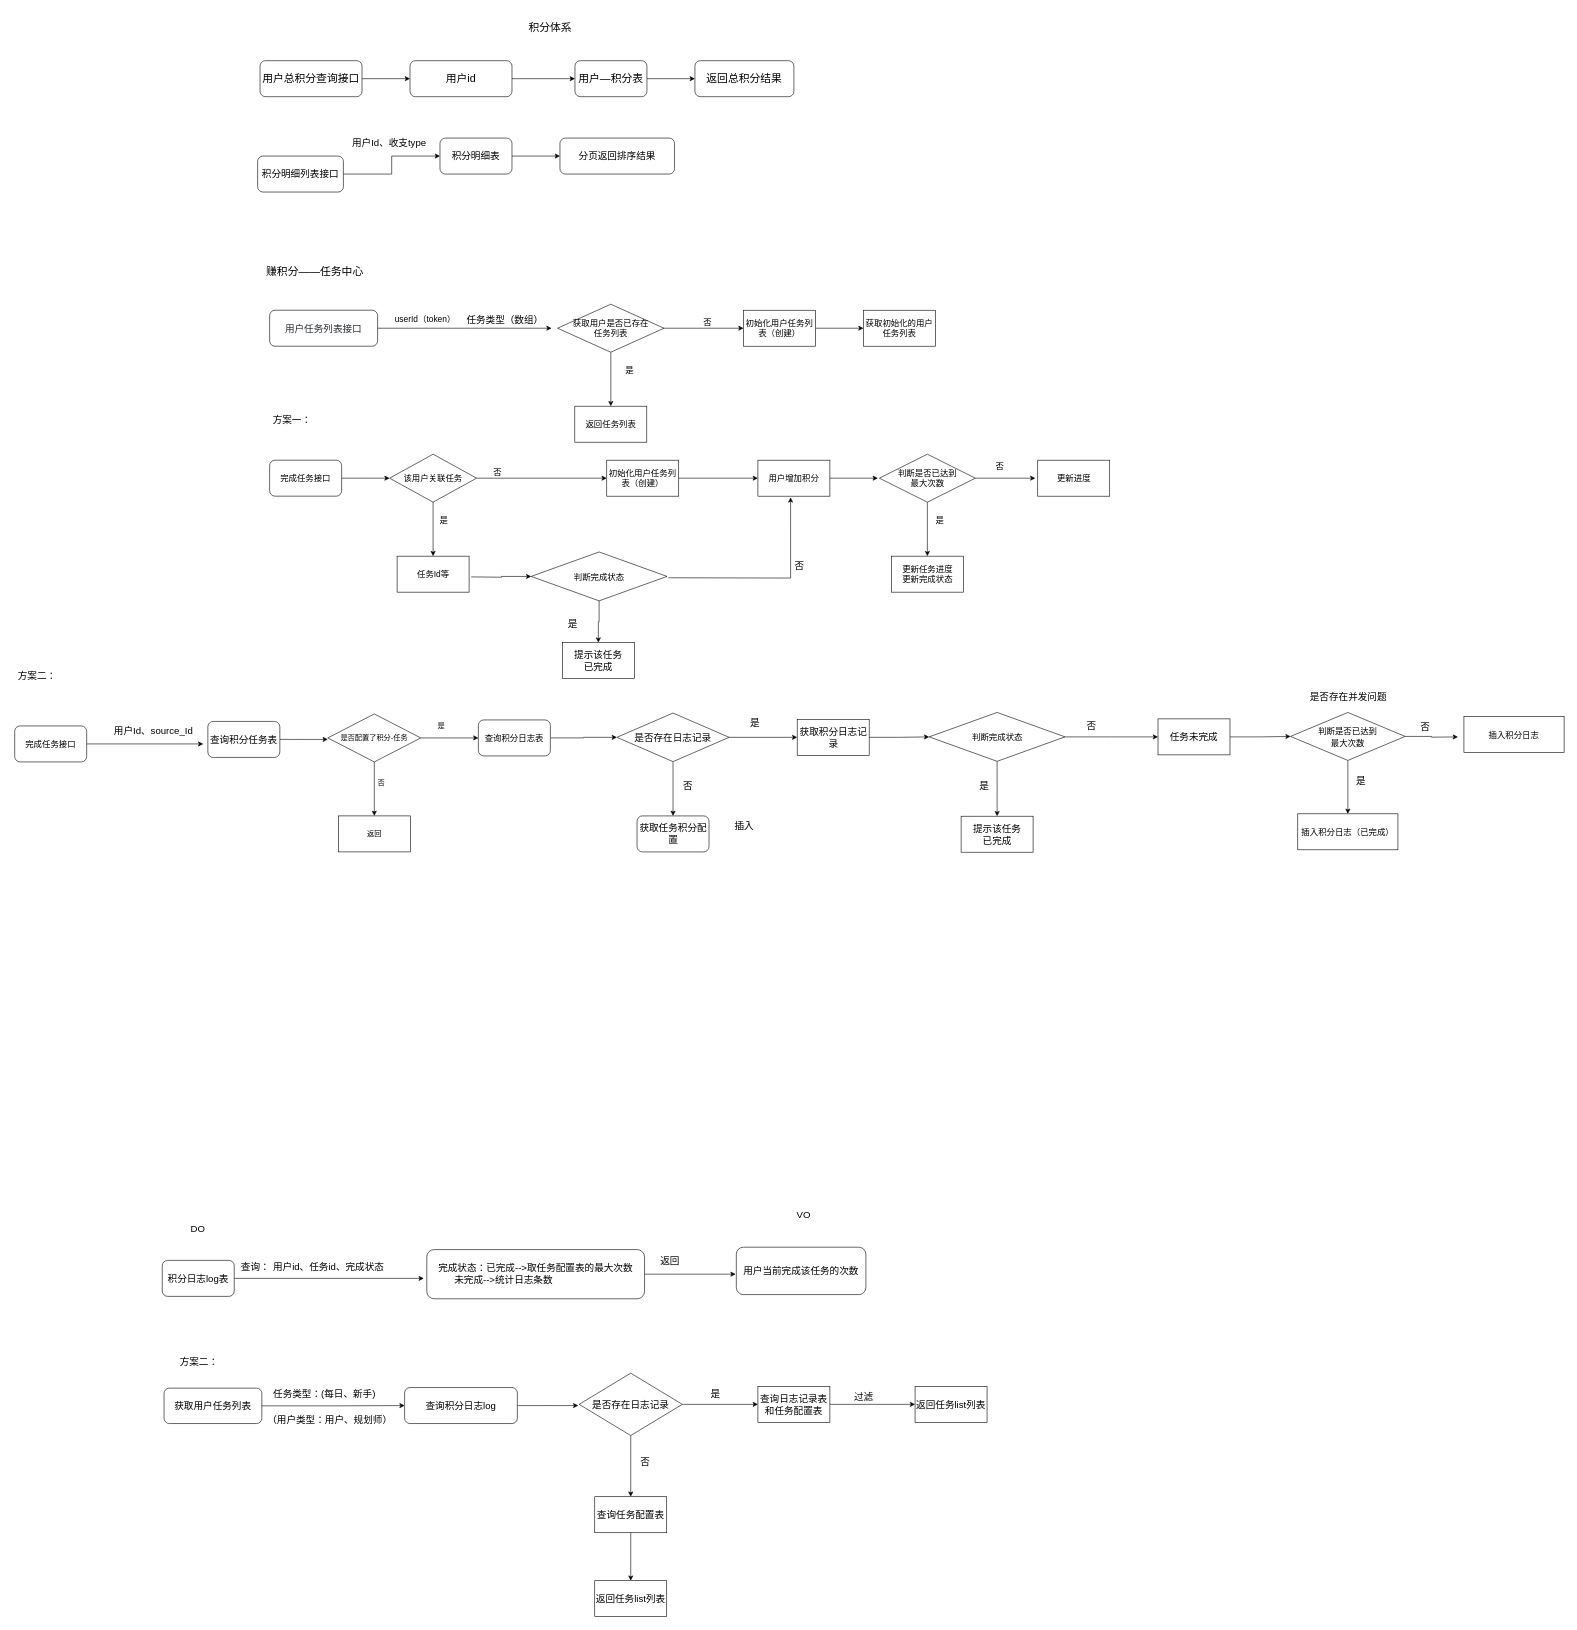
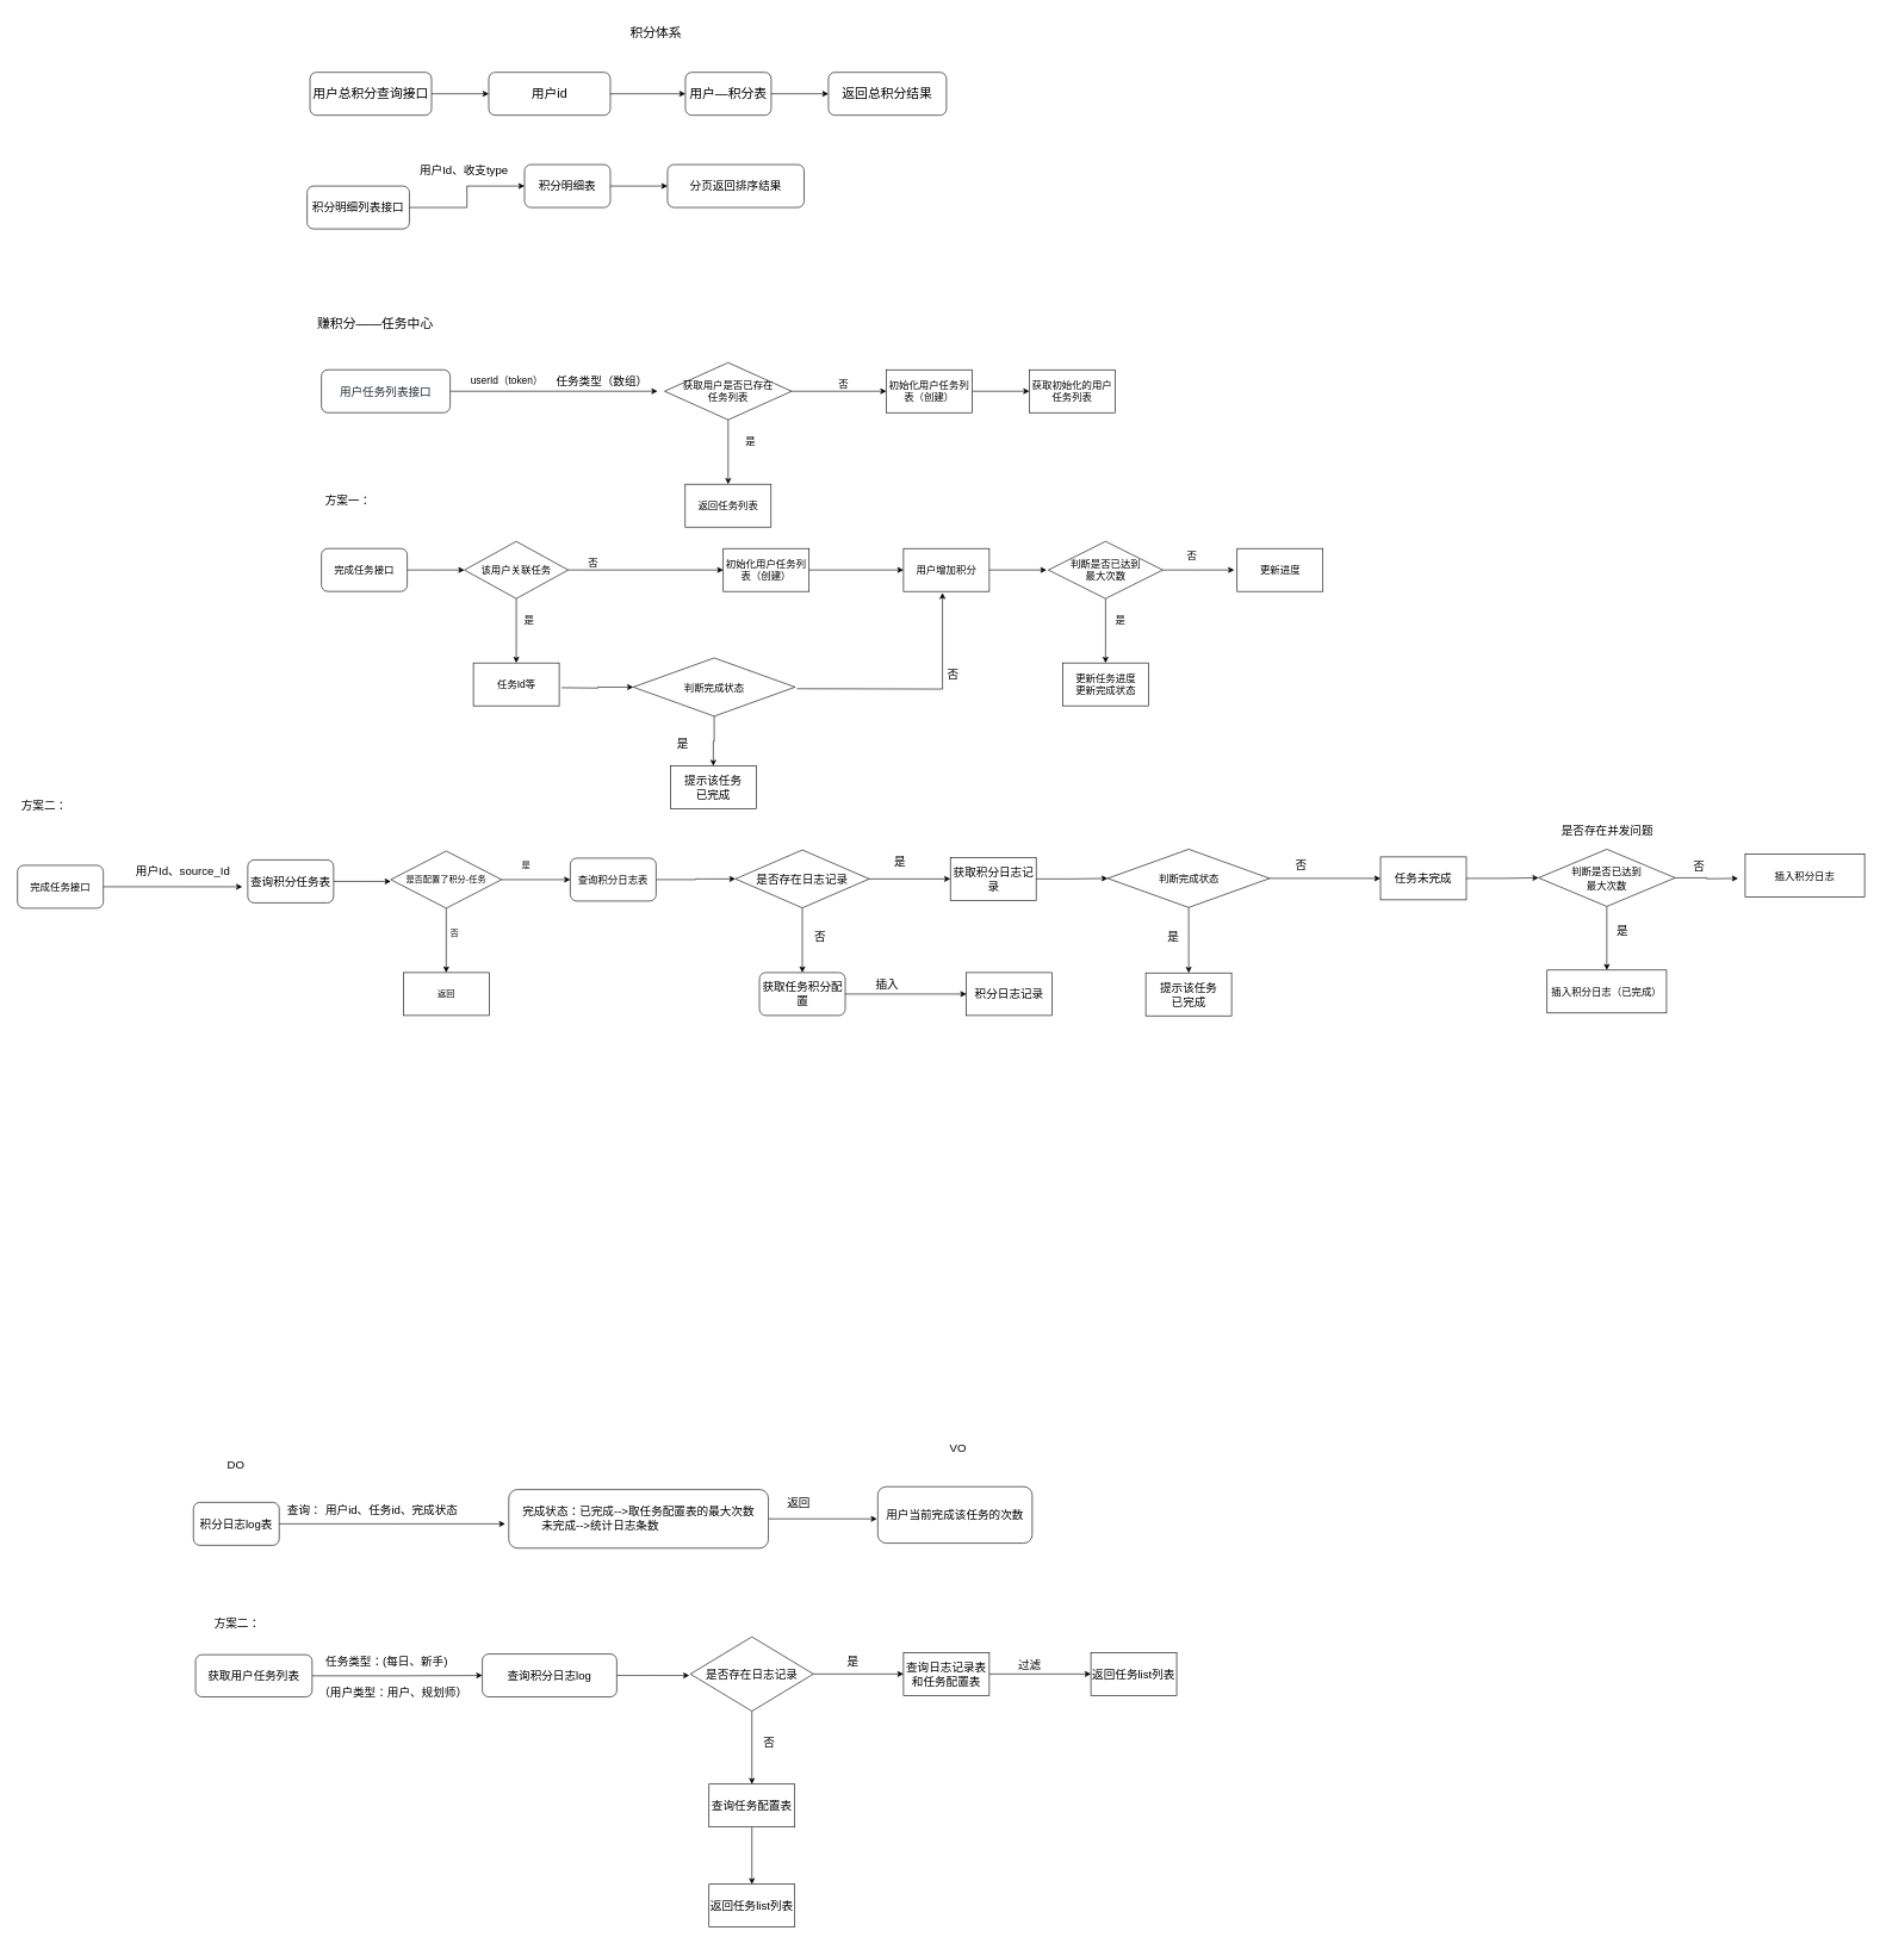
+ <mxCell id="90" value="" style="edgeStyle=orthogonalEdgeStyle;rounded=0;orthogonalLoop=1;jettySize=auto;html=1;fontSize=16;" parent="1" source="91" target="97" edge="1"><mxGeometry relative="1" as="geometry" /></mxCell>
+ <mxCell id="97" value="积分日志记录" style="whiteSpace=wrap;html=1;fontSize=16;" parent="1" vertex="1"><mxGeometry x="1351" y="1359.02" width="120" height="60" as="geometry" /></mxCell>
